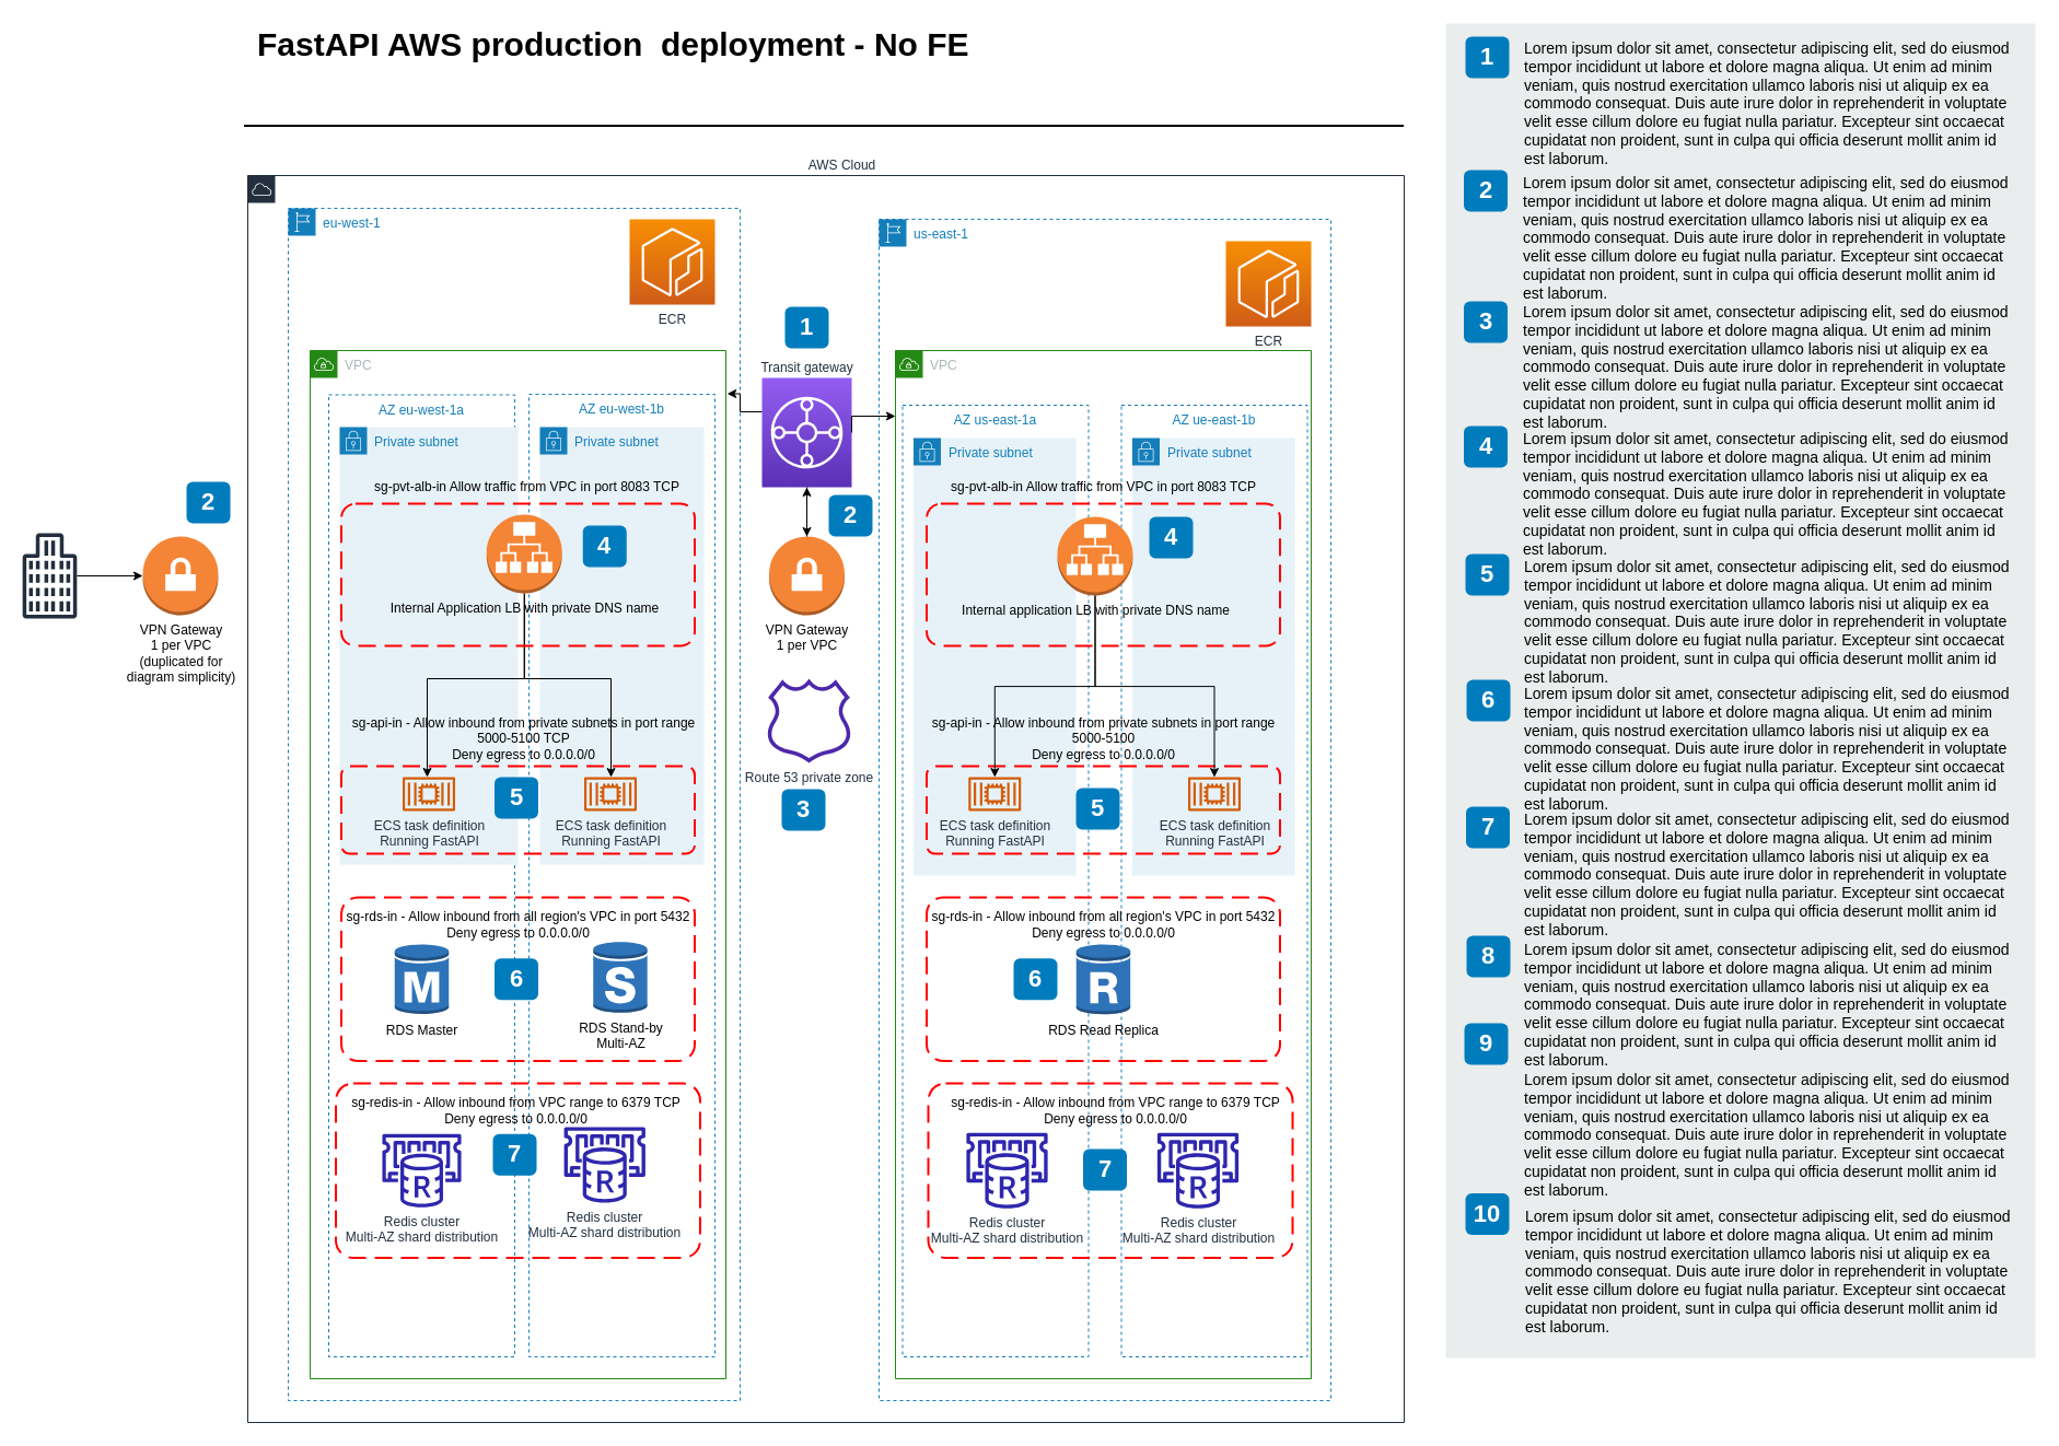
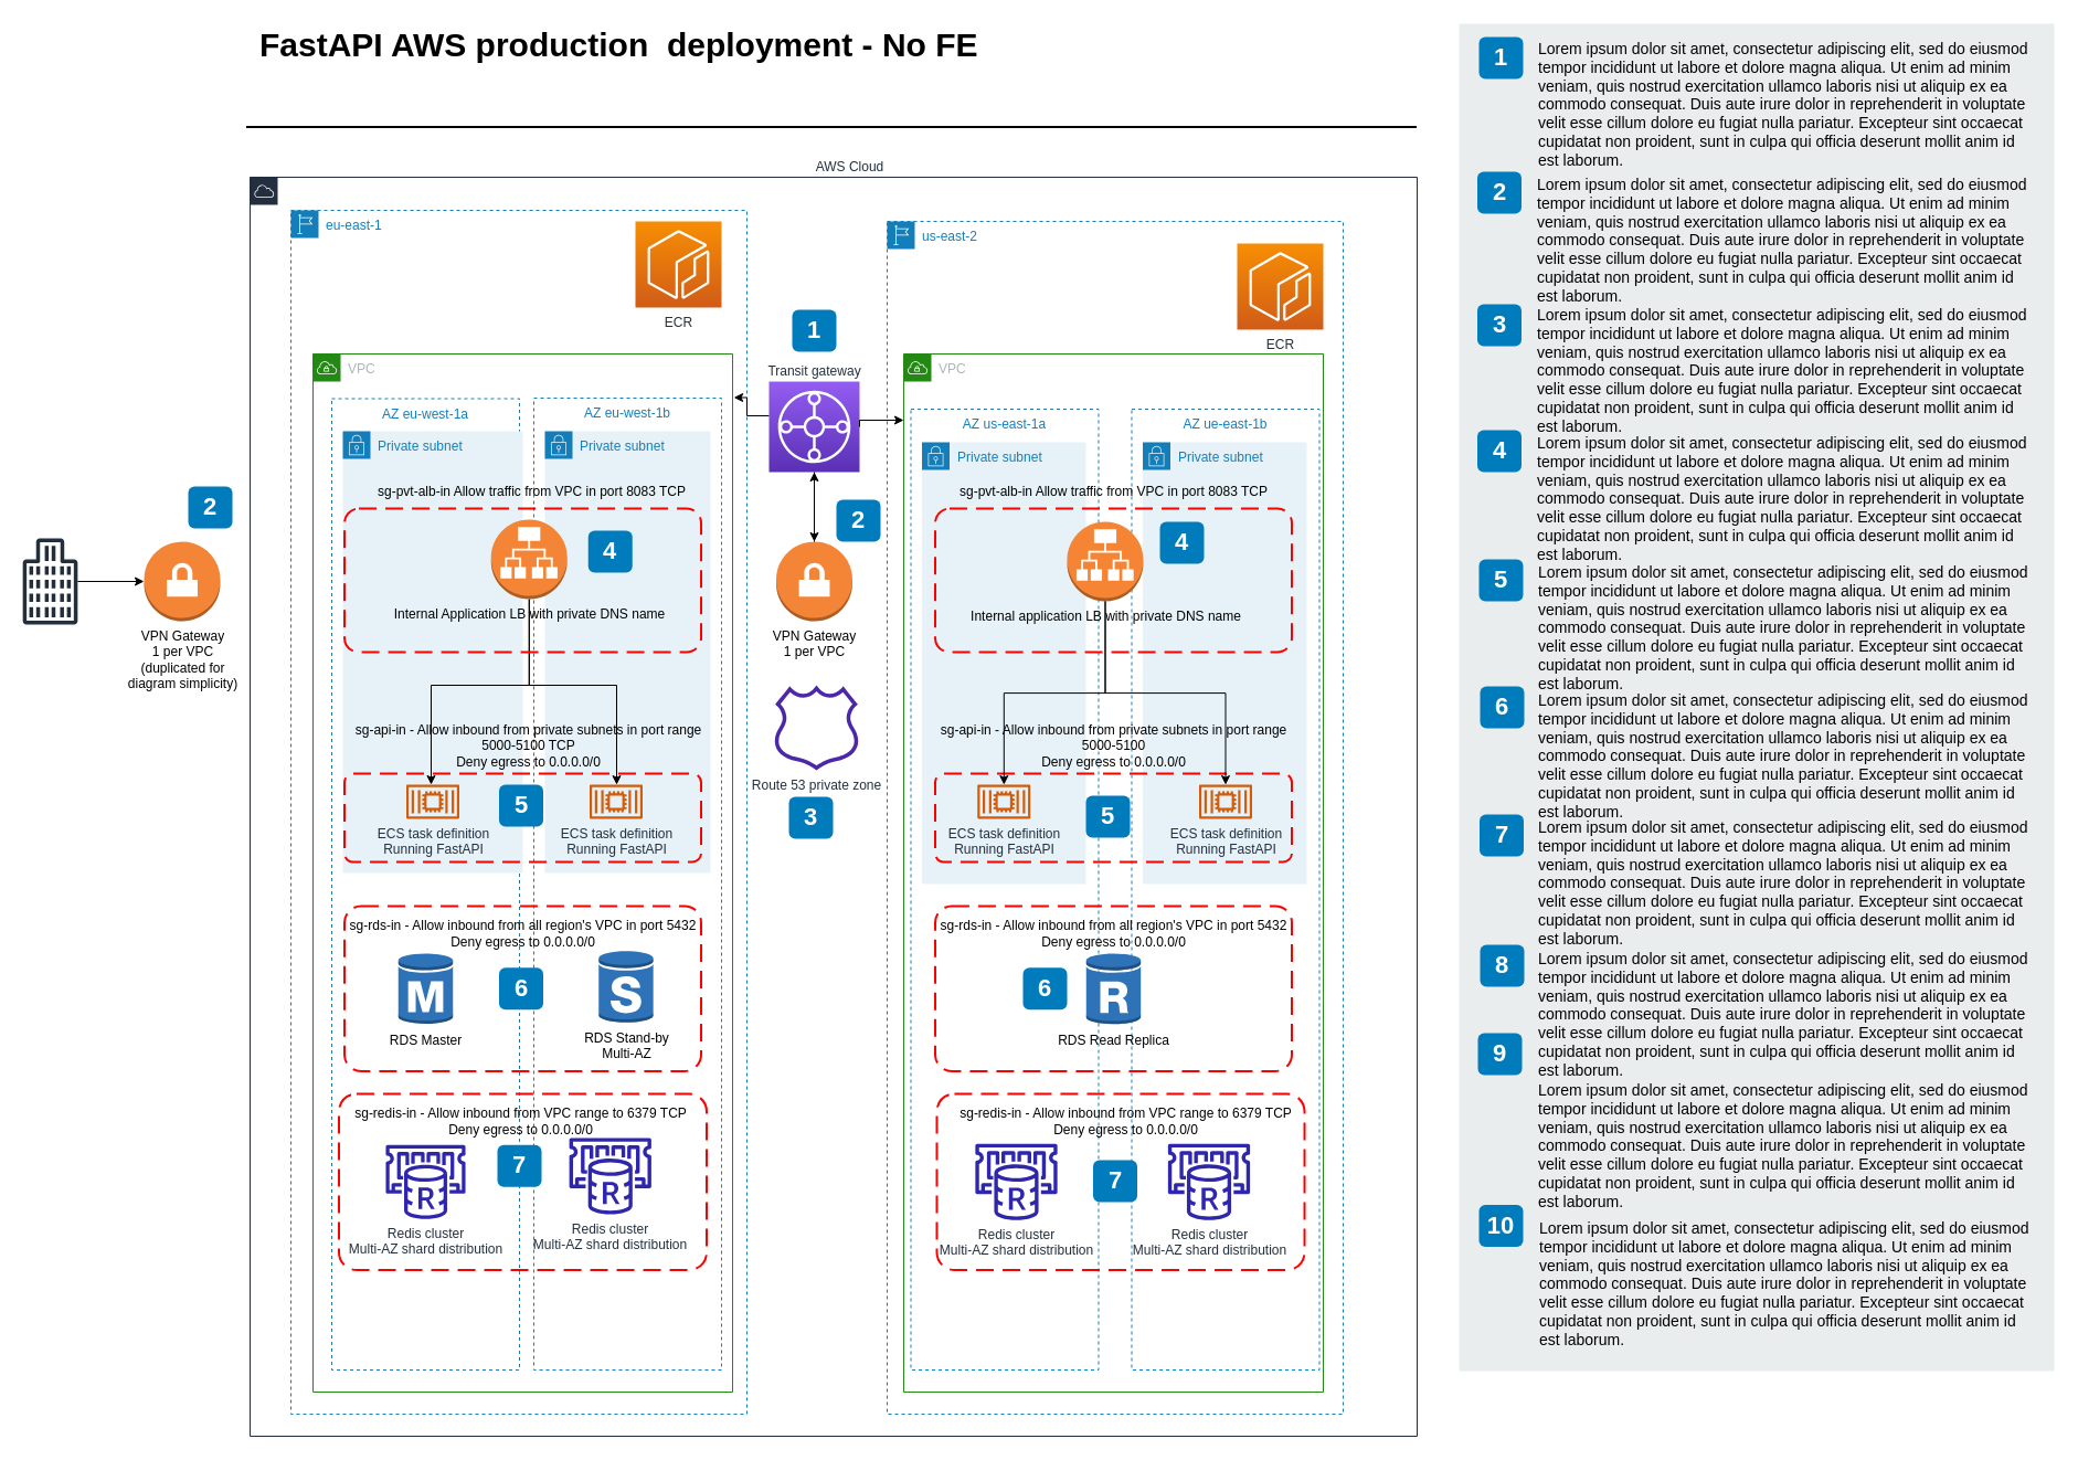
- <mxCell id="26" value="eu-west-1" style="points=[[0,0],[0.25,0],[0.5,0],[0.75,0],[1,0],[1,0.25],[1,0.5],[1,0.75],[1,1],[0.75,1],[0.5,1],[0.25,1],[0,1],[0,0.75],[0,0.5],[0,0.25]];outlineConnect=0;gradientColor=none;html=1;whiteSpace=wrap;fontSize=12;fontStyle=0;container=1;pointerEvents=0;collapsible=0;recursiveResize=0;shape=mxgraph.aws4.group;grIcon=mxgraph.aws4.group_region;strokeColor=#147EBA;fillColor=none;verticalAlign=top;align=left;spacingLeft=30;fontColor=#147EBA;dashed=1;" vertex="1" parent="25"><mxGeometry x="37" y="30" width="413" height="1090" as="geometry" /></mxCell>
+ <mxCell id="26" value="eu-east-1" style="points=[[0,0],[0.25,0],[0.5,0],[0.75,0],[1,0],[1,0.25],[1,0.5],[1,0.75],[1,1],[0.75,1],[0.5,1],[0.25,1],[0,1],[0,0.75],[0,0.5],[0,0.25]];outlineConnect=0;gradientColor=none;html=1;whiteSpace=wrap;fontSize=12;fontStyle=0;container=1;pointerEvents=0;collapsible=0;recursiveResize=0;shape=mxgraph.aws4.group;grIcon=mxgraph.aws4.group_region;strokeColor=#147EBA;fillColor=none;verticalAlign=top;align=left;spacingLeft=30;fontColor=#147EBA;dashed=1;" vertex="1" parent="25"><mxGeometry x="37" y="30" width="413" height="1090" as="geometry" /></mxCell>
- <mxCell id="56" value="us-east-1" style="points=[[0,0],[0.25,0],[0.5,0],[0.75,0],[1,0],[1,0.25],[1,0.5],[1,0.75],[1,1],[0.75,1],[0.5,1],[0.25,1],[0,1],[0,0.75],[0,0.5],[0,0.25]];outlineConnect=0;gradientColor=none;html=1;whiteSpace=wrap;fontSize=12;fontStyle=0;container=1;pointerEvents=0;collapsible=0;recursiveResize=0;shape=mxgraph.aws4.group;grIcon=mxgraph.aws4.group_region;strokeColor=#147EBA;fillColor=none;verticalAlign=top;align=left;spacingLeft=30;fontColor=#147EBA;dashed=1;" vertex="1" parent="25"><mxGeometry x="577" y="40" width="413" height="1080" as="geometry" /></mxCell>
+ <mxCell id="56" value="us-east-2" style="points=[[0,0],[0.25,0],[0.5,0],[0.75,0],[1,0],[1,0.25],[1,0.5],[1,0.75],[1,1],[0.75,1],[0.5,1],[0.25,1],[0,1],[0,0.75],[0,0.5],[0,0.25]];outlineConnect=0;gradientColor=none;html=1;whiteSpace=wrap;fontSize=12;fontStyle=0;container=1;pointerEvents=0;collapsible=0;recursiveResize=0;shape=mxgraph.aws4.group;grIcon=mxgraph.aws4.group_region;strokeColor=#147EBA;fillColor=none;verticalAlign=top;align=left;spacingLeft=30;fontColor=#147EBA;dashed=1;" vertex="1" parent="25"><mxGeometry x="577" y="40" width="413" height="1080" as="geometry" /></mxCell>
- <mxCell id="54" value="Transit gateway" style="sketch=0;points=[[0,0,0],[0.25,0,0],[0.5,0,0],[0.75,0,0],[1,0,0],[0,1,0],[0.25,1,0],[0.5,1,0],[0.75,1,0],[1,1,0],[0,0.25,0],[0,0.5,0],[0,0.75,0],[1,0.25,0],[1,0.5,0],[1,0.75,0]];outlineConnect=0;fontColor=#232F3E;gradientColor=#945DF2;gradientDirection=north;fillColor=#5A30B5;strokeColor=#ffffff;dashed=0;verticalLabelPosition=top;verticalAlign=bottom;align=center;html=1;fontSize=12;fontStyle=0;aspect=fixed;shape=mxgraph.aws4.resourceIcon;resIcon=mxgraph.aws4.transit_gateway;labelPosition=center;" vertex="1" parent="25"><mxGeometry x="470" y="185" width="82" height="100" as="geometry" /></mxCell>
+ <mxCell id="54" value="Transit gateway" style="sketch=0;points=[[0,0,0],[0.25,0,0],[0.5,0,0],[0.75,0,0],[1,0,0],[0,1,0],[0.25,1,0],[0.5,1,0],[0.75,1,0],[1,1,0],[0,0.25,0],[0,0.5,0],[0,0.75,0],[1,0.25,0],[1,0.5,0],[1,0.75,0]];outlineConnect=0;fontColor=#232F3E;gradientColor=#945DF2;gradientDirection=north;fillColor=#5A30B5;strokeColor=#ffffff;dashed=0;verticalLabelPosition=top;verticalAlign=bottom;align=center;html=1;fontSize=12;fontStyle=0;aspect=fixed;shape=mxgraph.aws4.resourceIcon;resIcon=mxgraph.aws4.transit_gateway;labelPosition=center;" vertex="1" parent="25"><mxGeometry x="470" y="185" width="82" height="82" as="geometry" /></mxCell>
